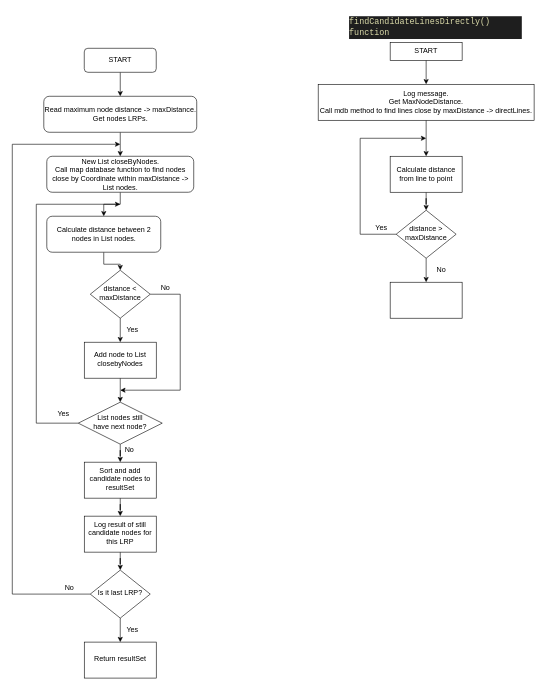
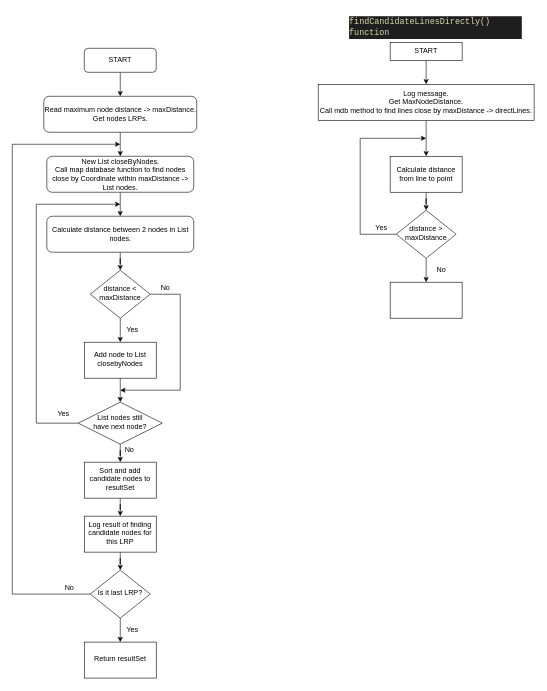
- <mxCell id="12" value="Calculate distance between 2 nodes in List nodes." style="rounded=1;whiteSpace=wrap;html=1;fontSize=12;glass=0;strokeWidth=1;shadow=0;" vertex="1" parent="1"><mxGeometry x="77.5" y="360" width="190" height="60" as="geometry" /></mxCell>
+ <mxCell id="12" value="Calculate distance between 2 nodes in List nodes." style="rounded=1;whiteSpace=wrap;html=1;fontSize=12;glass=0;strokeWidth=1;shadow=0;" vertex="1" parent="1"><mxGeometry x="77.5" y="360" width="245" height="60" as="geometry" /></mxCell>
- <mxCell id="25" value="Log result of still candidate nodes for this LRP" style="whiteSpace=wrap;html=1;shadow=0;strokeWidth=1;spacing=6;spacingTop=-4;" vertex="1" parent="1"><mxGeometry x="140" y="860" width="120" height="60" as="geometry" /></mxCell>
+ <mxCell id="25" value="Log result of finding candidate nodes for this LRP" style="whiteSpace=wrap;html=1;shadow=0;strokeWidth=1;spacing=6;spacingTop=-4;" vertex="1" parent="1"><mxGeometry x="140" y="860" width="120" height="60" as="geometry" /></mxCell>
